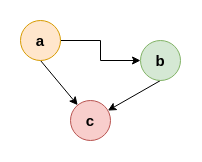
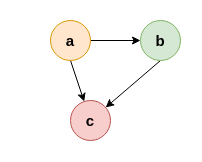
- <mxCell id="4" value="&lt;b&gt;&lt;font style=&quot;font-size: 15px&quot;&gt;a&lt;/font&gt;&lt;/b&gt;" style="ellipse;whiteSpace=wrap;html=1;aspect=fixed;fillColor=#ffe6cc;strokeColor=#d79b00;" vertex="1" parent="1"><mxGeometry x="20" y="20" width="40" height="40" as="geometry" /></mxCell>
+ <mxCell id="4" value="&lt;b&gt;&lt;font style=&quot;font-size: 15px&quot;&gt;a&lt;/font&gt;&lt;/b&gt;" style="ellipse;whiteSpace=wrap;html=1;aspect=fixed;fillColor=#ffe6cc;strokeColor=#d79b00;" vertex="1" parent="1"><mxGeometry x="50" y="20" width="40" height="40" as="geometry" /></mxCell>
- <mxCell id="6" value="&lt;b&gt;&lt;font style=&quot;font-size: 15px&quot;&gt;b&lt;/font&gt;&lt;/b&gt;" style="ellipse;whiteSpace=wrap;html=1;aspect=fixed;fillColor=#d5e8d4;strokeColor=#82b366;" vertex="1" parent="1"><mxGeometry x="140" y="40" width="40" height="40" as="geometry" /></mxCell>
+ <mxCell id="6" value="&lt;b&gt;&lt;font style=&quot;font-size: 15px&quot;&gt;b&lt;/font&gt;&lt;/b&gt;" style="ellipse;whiteSpace=wrap;html=1;aspect=fixed;fillColor=#d5e8d4;strokeColor=#82b366;" vertex="1" parent="1"><mxGeometry x="140" y="20" width="40" height="40" as="geometry" /></mxCell>
